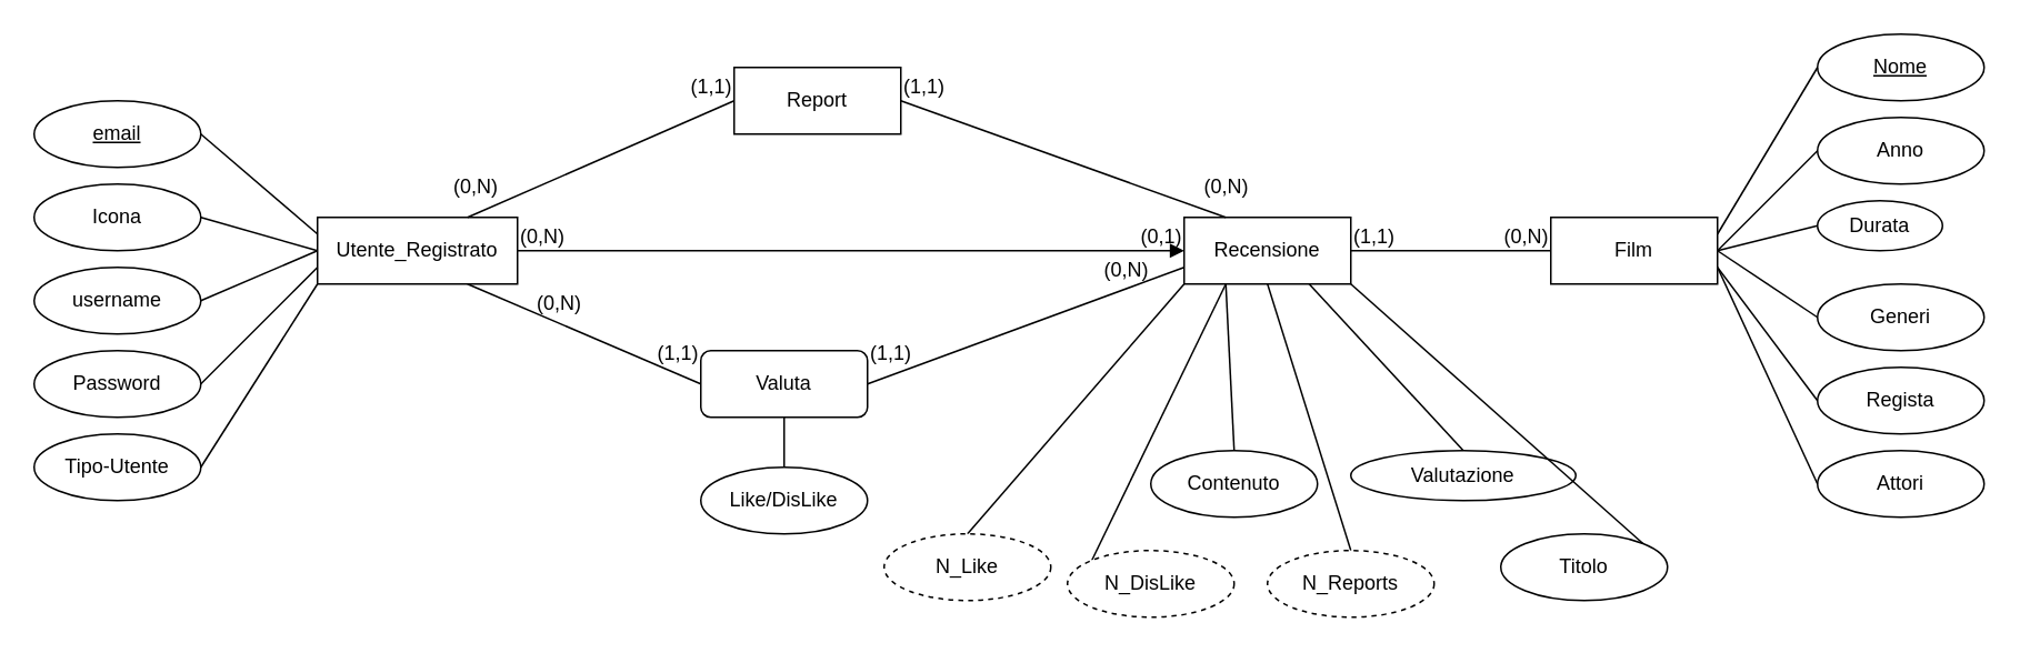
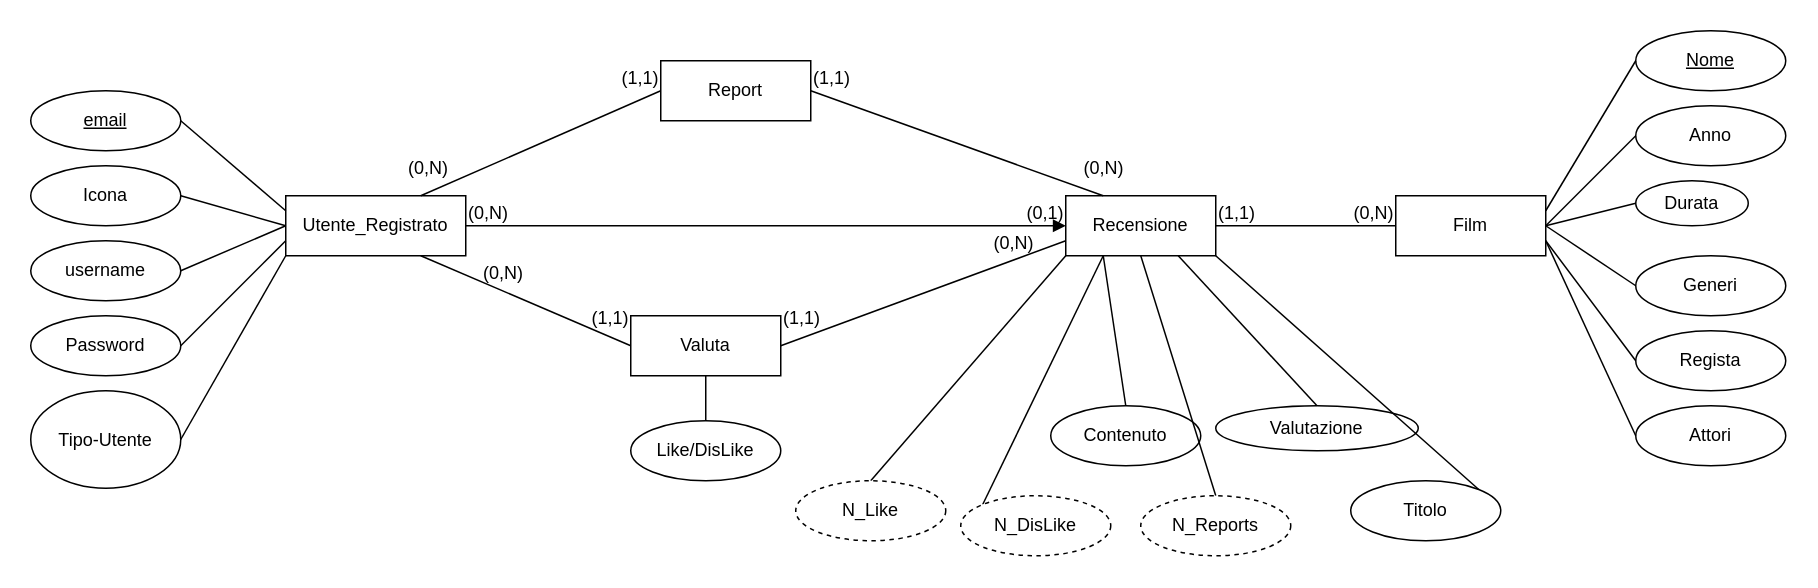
- <mxCell id="43" value="Valuta" style="whiteSpace=wrap;html=1;align=center;rounded=1;" parent="1" vertex="1"><mxGeometry x="420" y="210" width="100" height="40" as="geometry" /></mxCell>
+ <mxCell id="43" value="Valuta" style="whiteSpace=wrap;html=1;align=center;" parent="1" vertex="1"><mxGeometry x="420" y="210" width="100" height="40" as="geometry" /></mxCell>
- <mxCell id="11" value="Tipo-Utente" style="ellipse;whiteSpace=wrap;html=1;align=center;" parent="1" vertex="1"><mxGeometry x="20" y="260" width="100" height="40" as="geometry" /></mxCell>
+ <mxCell id="11" value="Tipo-Utente" style="ellipse;whiteSpace=wrap;html=1;align=center;" parent="1" vertex="1"><mxGeometry x="20" y="260" width="100" height="65" as="geometry" /></mxCell>
- <mxCell id="28" value="Contenuto" style="ellipse;whiteSpace=wrap;html=1;align=center;" parent="1" vertex="1"><mxGeometry x="690" y="270" width="100" height="40" as="geometry" /></mxCell>
+ <mxCell id="28" value="Contenuto" style="ellipse;whiteSpace=wrap;html=1;align=center;" parent="1" vertex="1"><mxGeometry x="700" y="270" width="100" height="40" as="geometry" /></mxCell>
